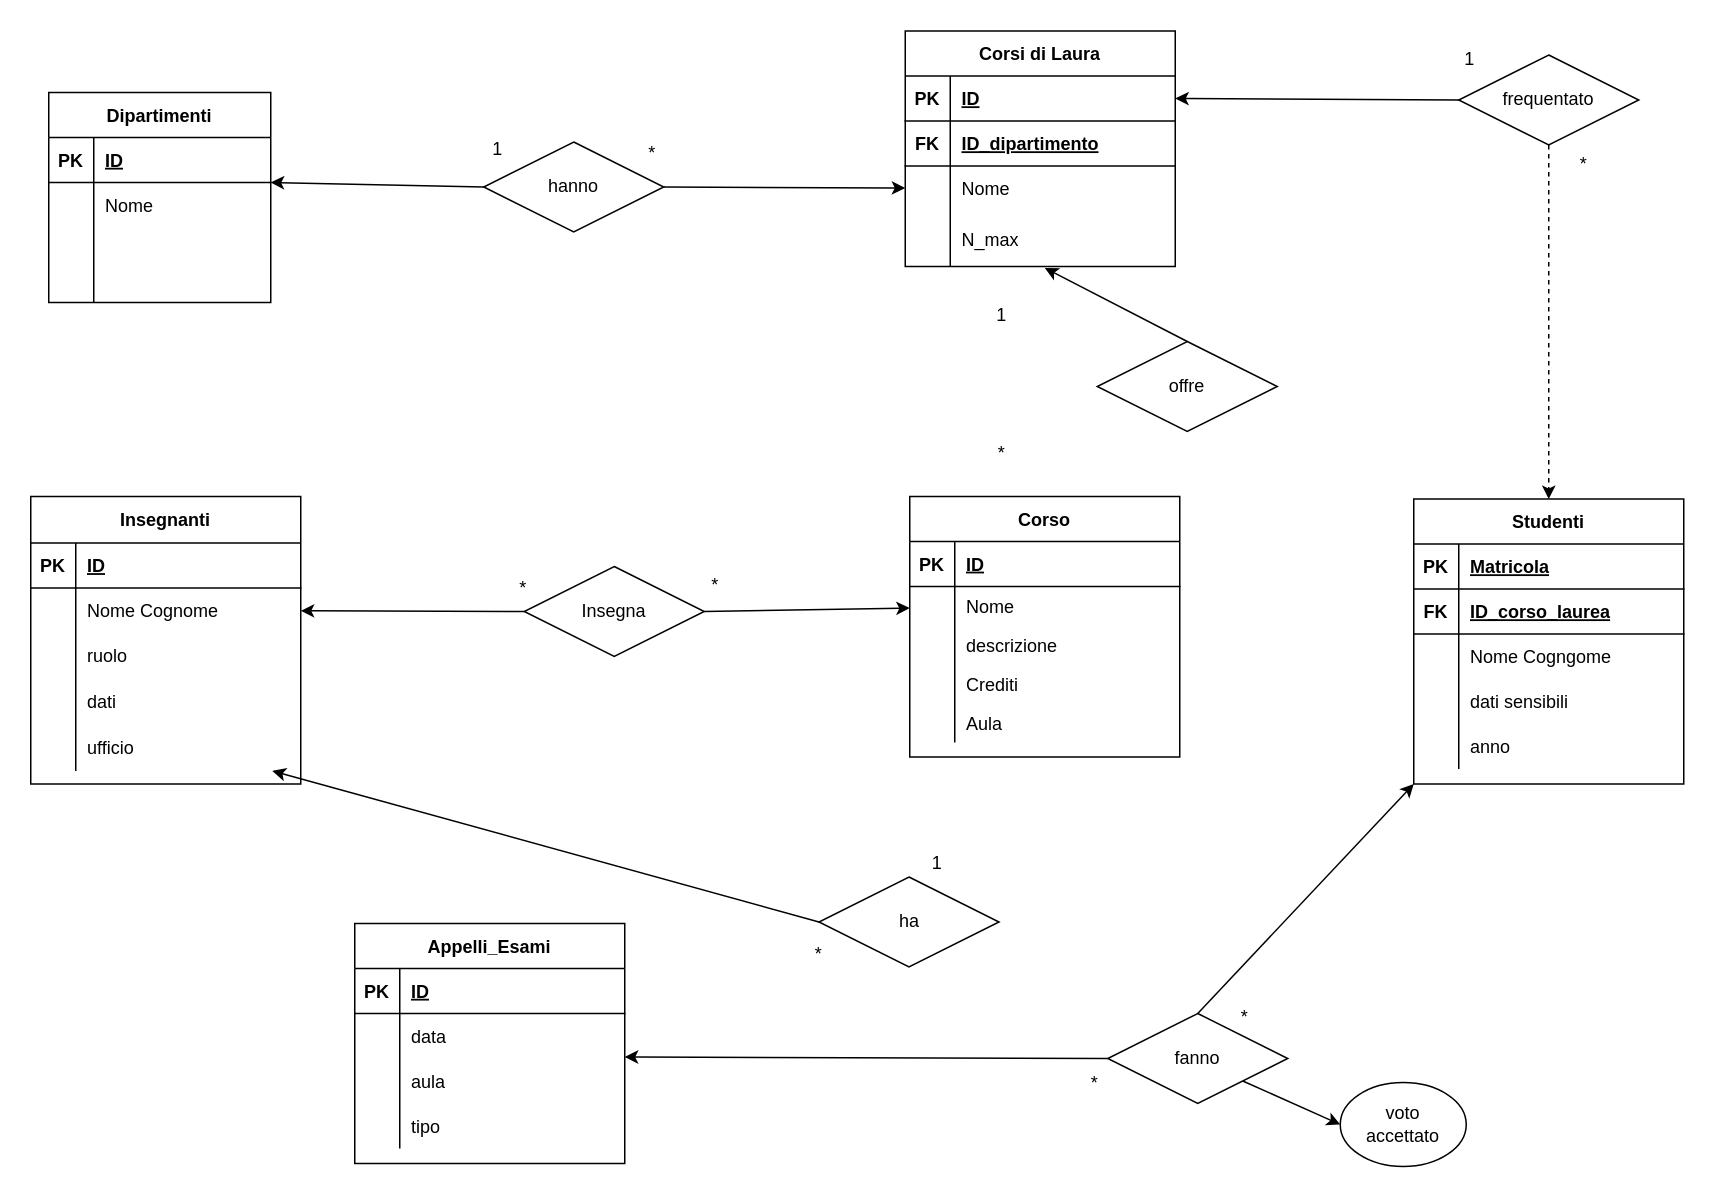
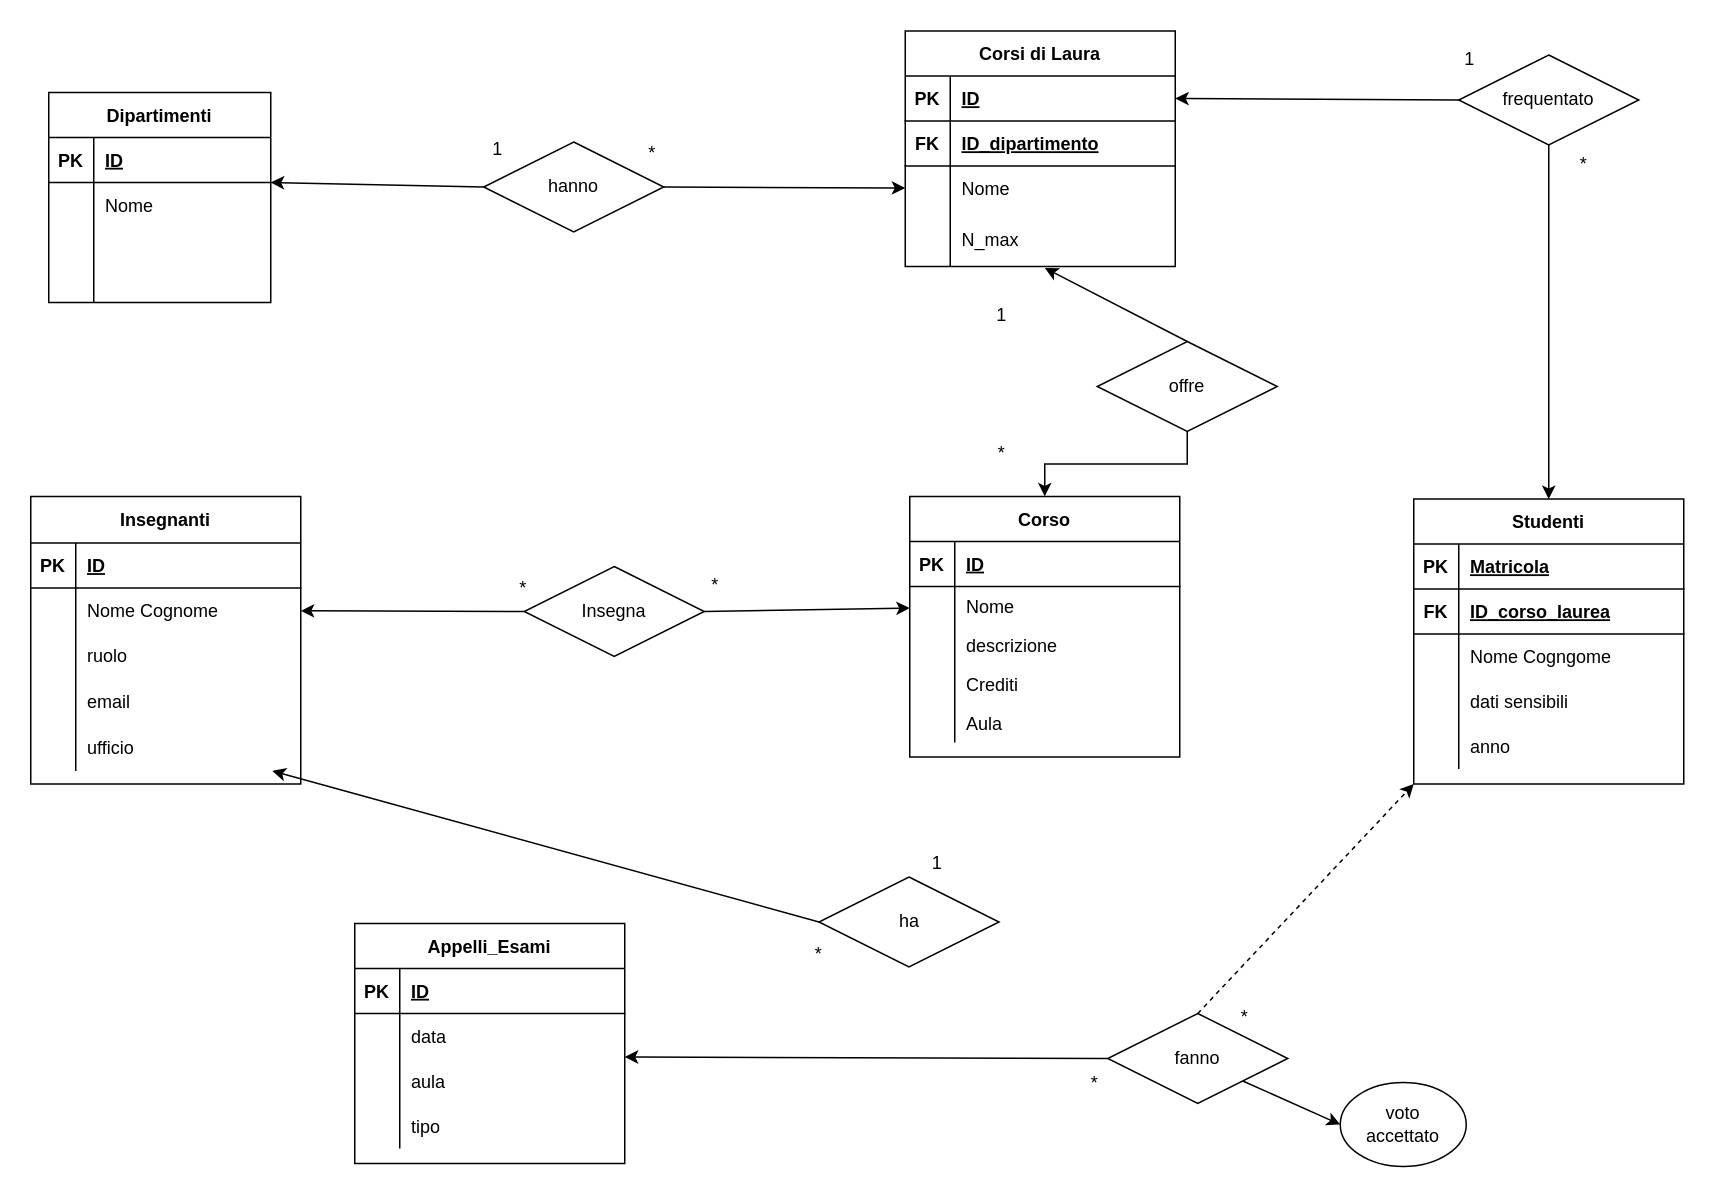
- <mxCell id="101" style="edgeStyle=none;rounded=0;orthogonalLoop=1;jettySize=auto;html=1;exitX=0.5;exitY=1;exitDx=0;exitDy=0;dashed=1;" edge="1" parent="1" source="102" target="63"><mxGeometry relative="1" as="geometry" /></mxCell>
+ <mxCell id="101" style="edgeStyle=none;rounded=0;orthogonalLoop=1;jettySize=auto;html=1;exitX=0.5;exitY=1;exitDx=0;exitDy=0;" edge="1" parent="1" source="102" target="63"><mxGeometry relative="1" as="geometry" /></mxCell>
+ <mxCell id="95" style="edgeStyle=orthogonalEdgeStyle;rounded=0;orthogonalLoop=1;jettySize=auto;html=1;exitX=0.5;exitY=1;exitDx=0;exitDy=0;entryX=0.5;entryY=0;entryDx=0;entryDy=0;" edge="1" parent="1" source="97" target="31"><mxGeometry relative="1" as="geometry" /></mxCell>
- <mxCell id="59" value="dati" style="shape=partialRectangle;connectable=0;fillColor=none;top=0;left=0;bottom=0;right=0;align=left;spacingLeft=6;overflow=hidden;" vertex="1" parent="57"><mxGeometry x="30" width="150" height="31" as="geometry"><mxRectangle width="150" height="31" as="alternateBounds" /></mxGeometry></mxCell>
+ <mxCell id="59" value="email" style="shape=partialRectangle;connectable=0;fillColor=none;top=0;left=0;bottom=0;right=0;align=left;spacingLeft=6;overflow=hidden;" vertex="1" parent="57"><mxGeometry x="30" width="150" height="31" as="geometry"><mxRectangle width="150" height="31" as="alternateBounds" /></mxGeometry></mxCell>
- <mxCell id="105" style="edgeStyle=none;rounded=0;orthogonalLoop=1;jettySize=auto;html=1;exitX=0.5;exitY=0;exitDx=0;exitDy=0;entryX=0;entryY=1;entryDx=0;entryDy=0;" edge="1" parent="1" source="106" target="63"><mxGeometry relative="1" as="geometry" /></mxCell>
+ <mxCell id="105" style="edgeStyle=none;rounded=0;orthogonalLoop=1;jettySize=auto;html=1;exitX=0.5;exitY=0;exitDx=0;exitDy=0;entryX=0;entryY=1;entryDx=0;entryDy=0;dashed=1;" edge="1" parent="1" source="106" target="63"><mxGeometry relative="1" as="geometry" /></mxCell>
